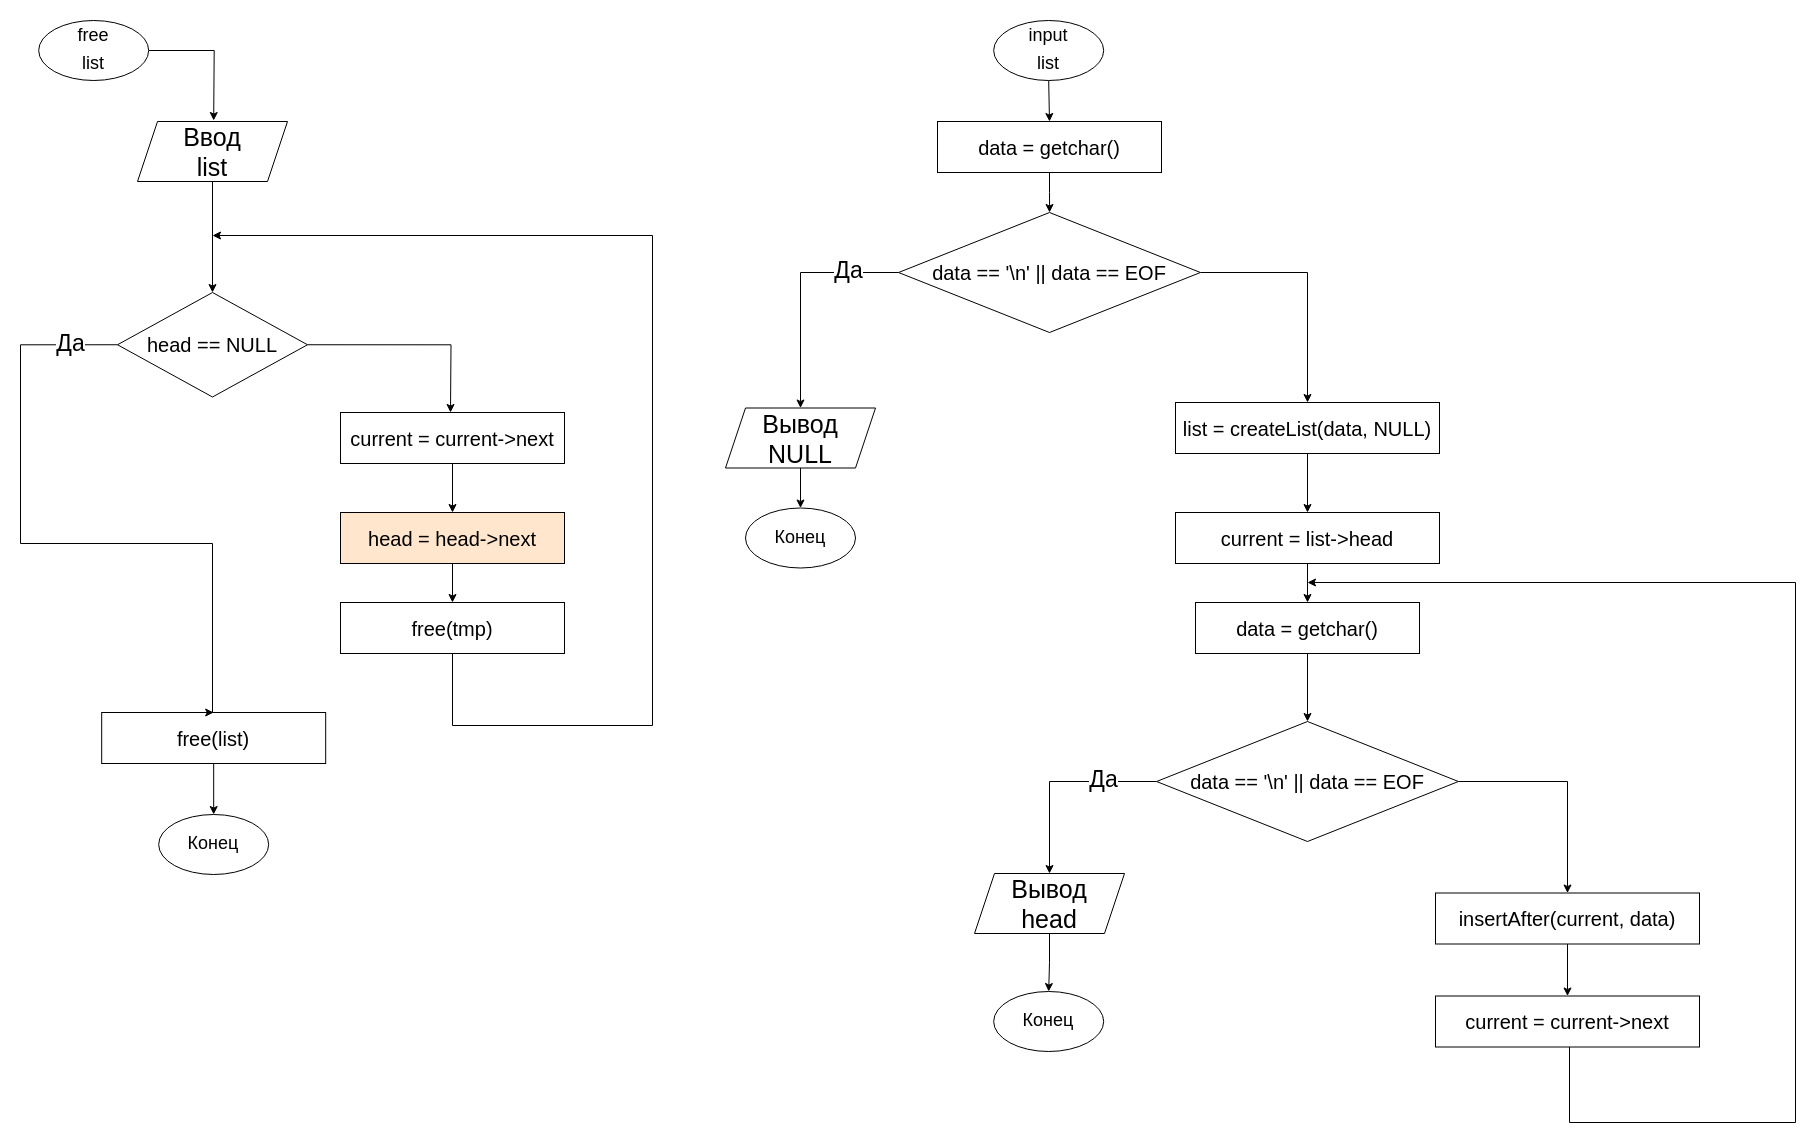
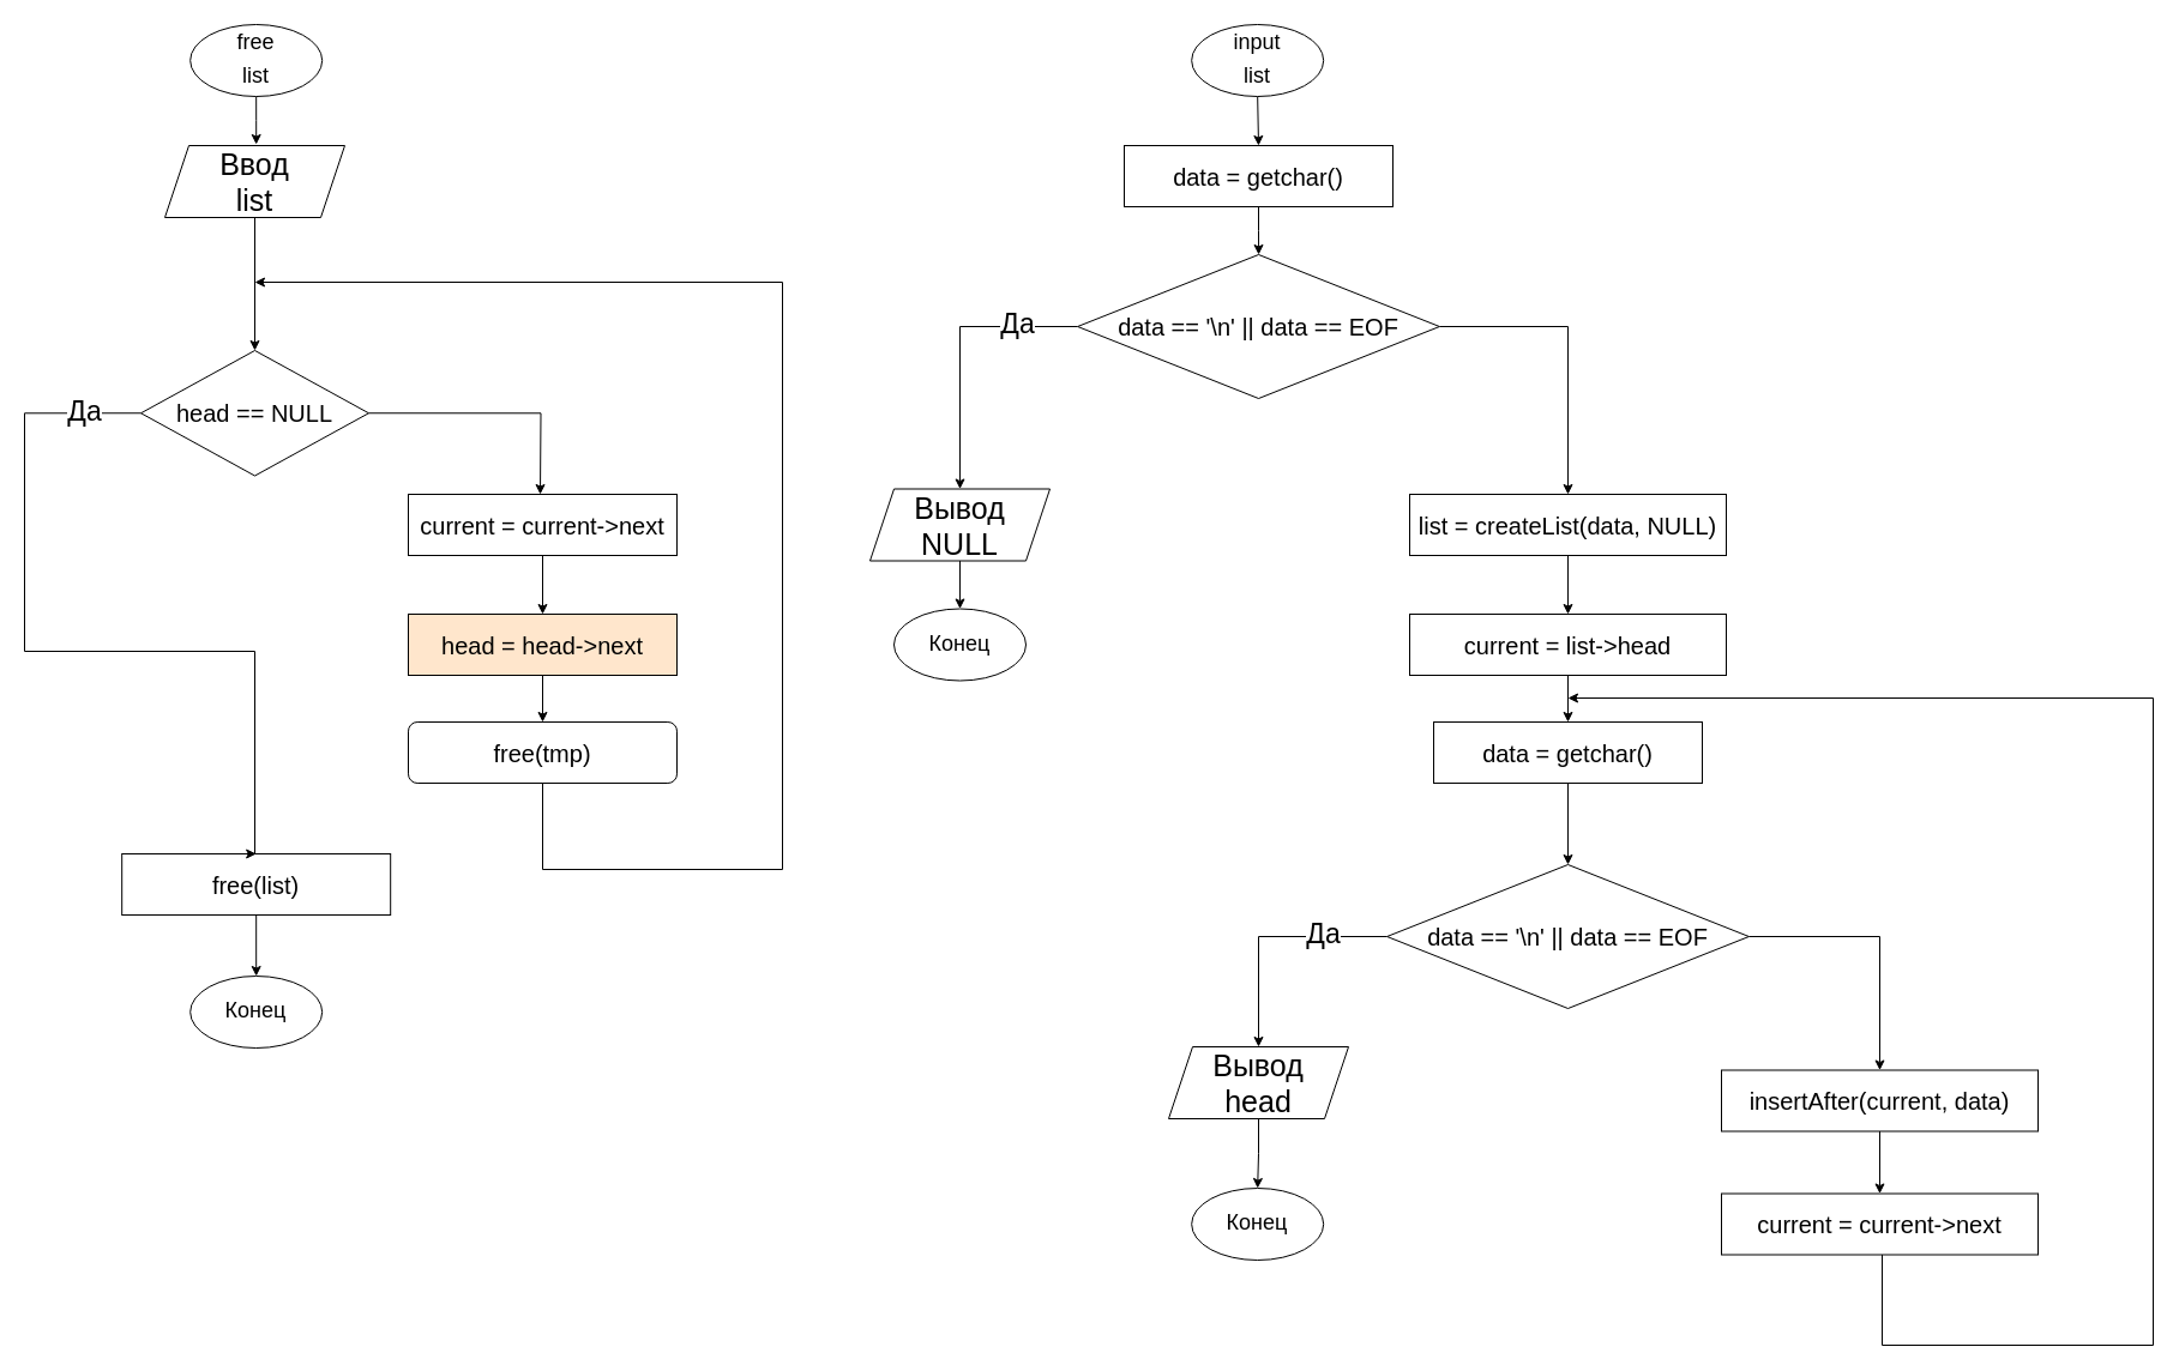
- <mxCell id="3" value="&lt;p style=&quot;line-height: 110%;&quot;&gt;&lt;span style=&quot;font-size: 18px;&quot;&gt;free&lt;/span&gt;&lt;/p&gt;&lt;p style=&quot;line-height: 110%;&quot;&gt;&lt;span style=&quot;font-size: 18px;&quot;&gt;list&lt;/span&gt;&lt;/p&gt;" style="ellipse;whiteSpace=wrap;html=1;" vertex="1" parent="1"><mxGeometry x="38.18" y="20" width="110" height="60" as="geometry" /></mxCell>
+ <mxCell id="3" value="&lt;p style=&quot;line-height: 110%;&quot;&gt;&lt;span style=&quot;font-size: 18px;&quot;&gt;free&lt;/span&gt;&lt;/p&gt;&lt;p style=&quot;line-height: 110%;&quot;&gt;&lt;span style=&quot;font-size: 18px;&quot;&gt;list&lt;/span&gt;&lt;/p&gt;" style="ellipse;whiteSpace=wrap;html=1;" vertex="1" parent="1"><mxGeometry x="158.18" y="20" width="110" height="60" as="geometry" /></mxCell>
- <mxCell id="29" value="list = createList(data, NULL)" style="rounded=0;whiteSpace=wrap;html=1;fontSize=20;" vertex="1" parent="1"><mxGeometry x="1175" y="402" width="264" height="51" as="geometry" /></mxCell>
+ <mxCell id="29" value="list = createList(data, NULL)" style="rounded=0;whiteSpace=wrap;html=1;fontSize=20;" vertex="1" parent="1"><mxGeometry x="1175" y="412" width="264" height="51" as="geometry" /></mxCell>
- <mxCell id="18" value="free(tmp)" style="rounded=0;whiteSpace=wrap;html=1;fontSize=20;" vertex="1" parent="1"><mxGeometry x="340" y="602" width="224" height="51" as="geometry" /></mxCell>
+ <mxCell id="18" value="free(tmp)" style="whiteSpace=wrap;html=1;fontSize=20;rounded=1;" vertex="1" parent="1"><mxGeometry x="340" y="602" width="224" height="51" as="geometry" /></mxCell>
